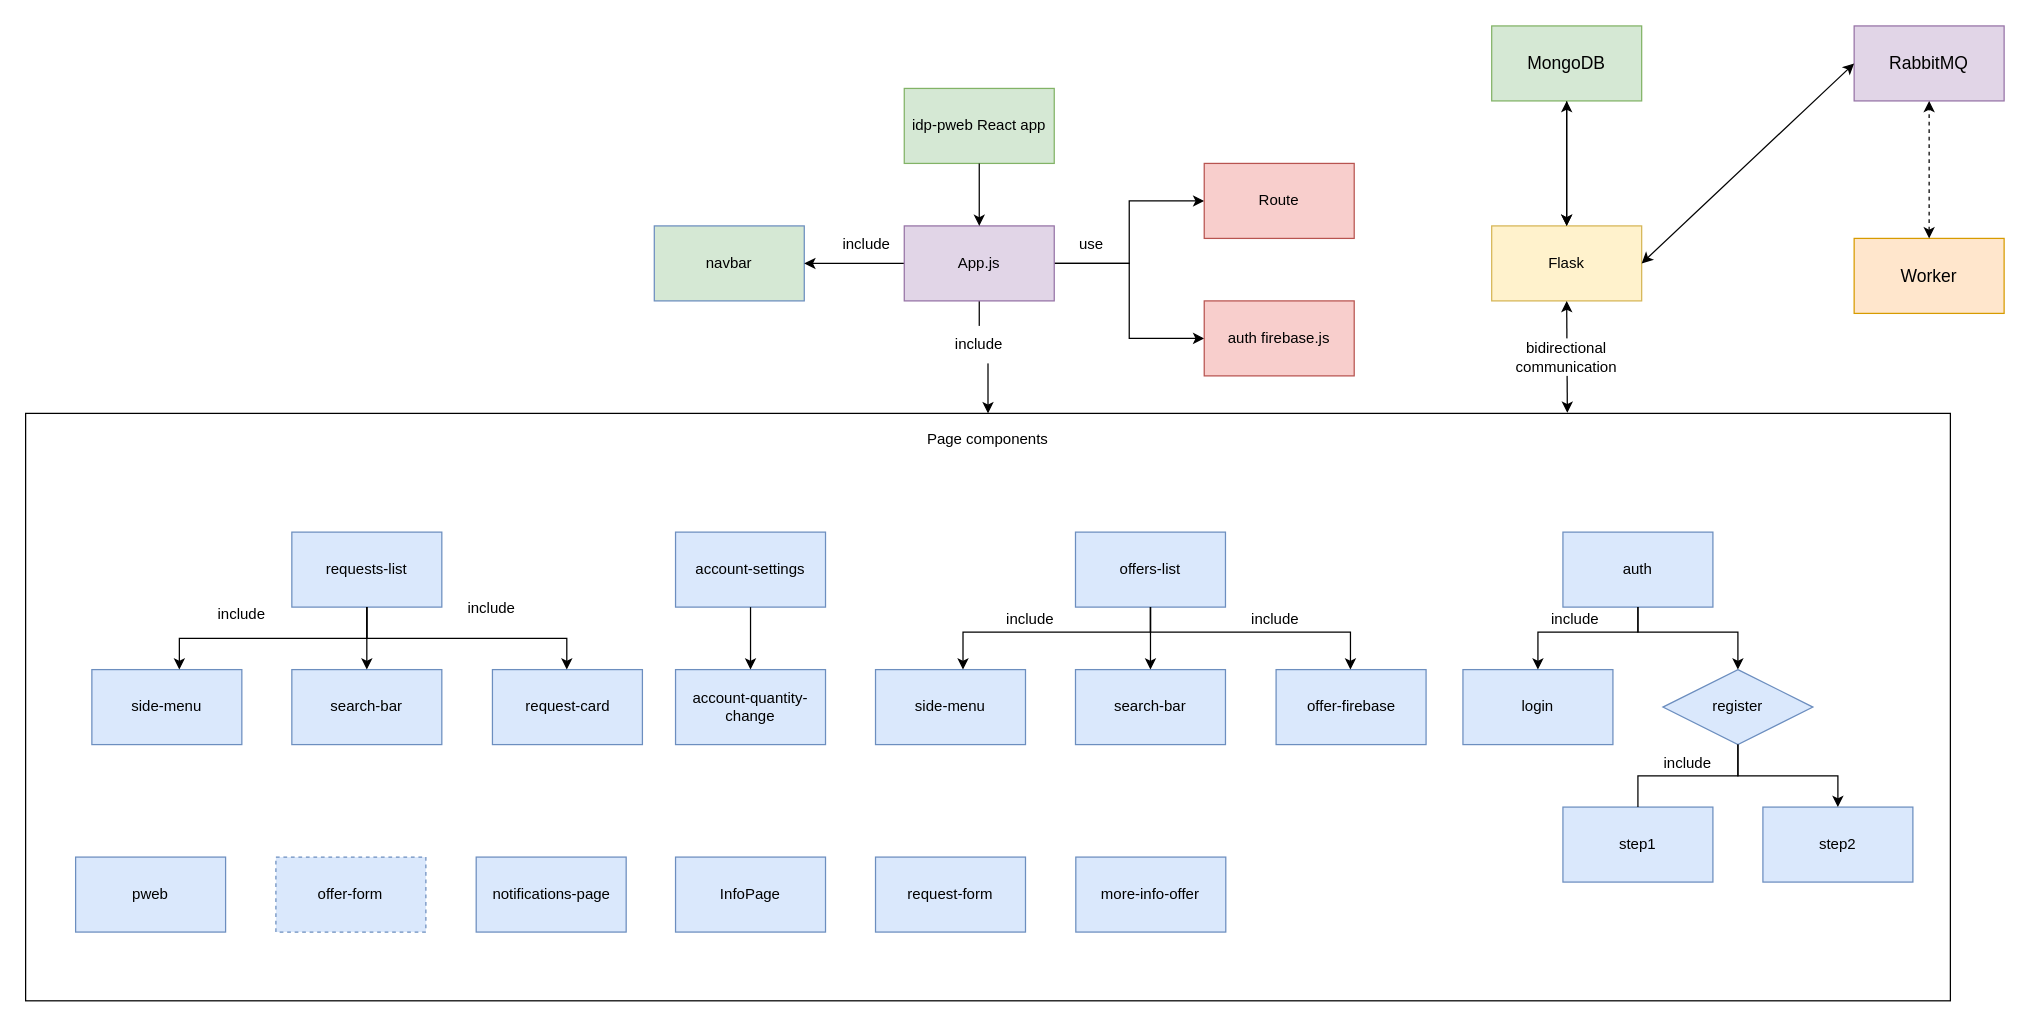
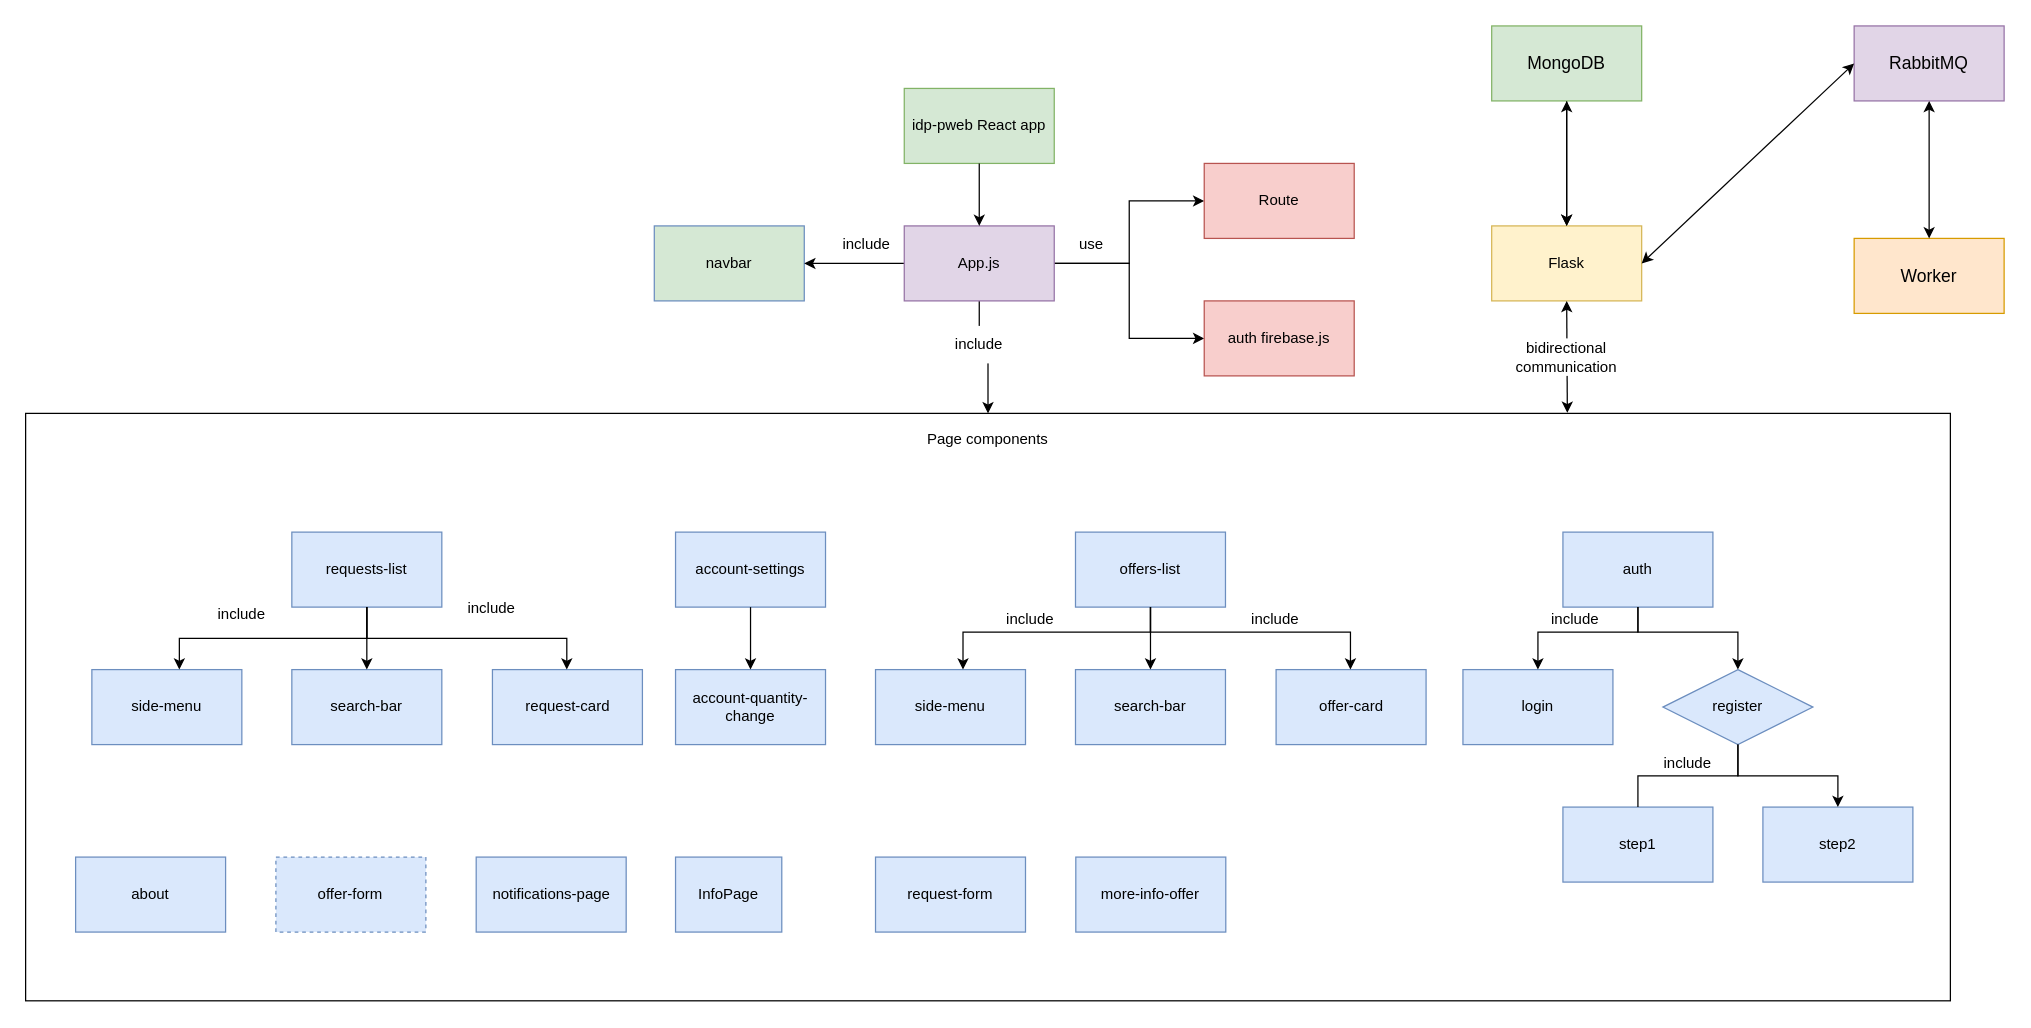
- <mxCell id="74" value="" style="endArrow=classic;startArrow=classic;html=1;rounded=0;fontSize=14;entryX=0.5;entryY=1;entryDx=0;entryDy=0;exitX=0.5;exitY=0;exitDx=0;exitDy=0;dashed=1;" edge="1" parent="1" source="72" target="71"><mxGeometry width="50" height="50" relative="1" as="geometry"><mxPoint x="1560" y="160" as="sourcePoint" /><mxPoint x="1610" y="110" as="targetPoint" /></mxGeometry></mxCell>
+ <mxCell id="74" value="" style="endArrow=classic;startArrow=classic;html=1;rounded=0;fontSize=14;entryX=0.5;entryY=1;entryDx=0;entryDy=0;exitX=0.5;exitY=0;exitDx=0;exitDy=0;" edge="1" parent="1" source="72" target="71"><mxGeometry width="50" height="50" relative="1" as="geometry"><mxPoint x="1560" y="160" as="sourcePoint" /><mxPoint x="1610" y="110" as="targetPoint" /></mxGeometry></mxCell>
- <mxCell id="12" value="offer-firebase" style="rounded=0;whiteSpace=wrap;html=1;fillColor=#dae8fc;strokeColor=#6c8ebf;" parent="8" vertex="1"><mxGeometry x="260.5" y="110" width="120" height="60" as="geometry" /></mxCell>
+ <mxCell id="12" value="offer-card" style="rounded=0;whiteSpace=wrap;html=1;fillColor=#dae8fc;strokeColor=#6c8ebf;" parent="8" vertex="1"><mxGeometry x="260.5" y="110" width="120" height="60" as="geometry" /></mxCell>
- <mxCell id="4" value="pweb" style="rounded=0;whiteSpace=wrap;html=1;fillColor=#dae8fc;strokeColor=#6c8ebf;" parent="2" vertex="1"><mxGeometry x="40" y="355" width="120" height="60" as="geometry" /></mxCell>
+ <mxCell id="4" value="about" style="rounded=0;whiteSpace=wrap;html=1;fillColor=#dae8fc;strokeColor=#6c8ebf;" parent="2" vertex="1"><mxGeometry x="40" y="355" width="120" height="60" as="geometry" /></mxCell>
- <mxCell id="35" value="&lt;div style=&quot;text-align: left;&quot;&gt;&lt;span style=&quot;background-color: initial;&quot;&gt;InfoPage&lt;/span&gt;&lt;/div&gt;" style="rounded=0;whiteSpace=wrap;html=1;fillColor=#dae8fc;strokeColor=#6c8ebf;" parent="2" vertex="1"><mxGeometry x="520" y="355" width="120" height="60" as="geometry" /></mxCell>
+ <mxCell id="35" value="&lt;div style=&quot;text-align: left;&quot;&gt;&lt;span style=&quot;background-color: initial;&quot;&gt;InfoPage&lt;/span&gt;&lt;/div&gt;" style="rounded=0;whiteSpace=wrap;html=1;fillColor=#dae8fc;strokeColor=#6c8ebf;" parent="2" vertex="1"><mxGeometry x="520" y="355" width="85" height="60" as="geometry" /></mxCell>
